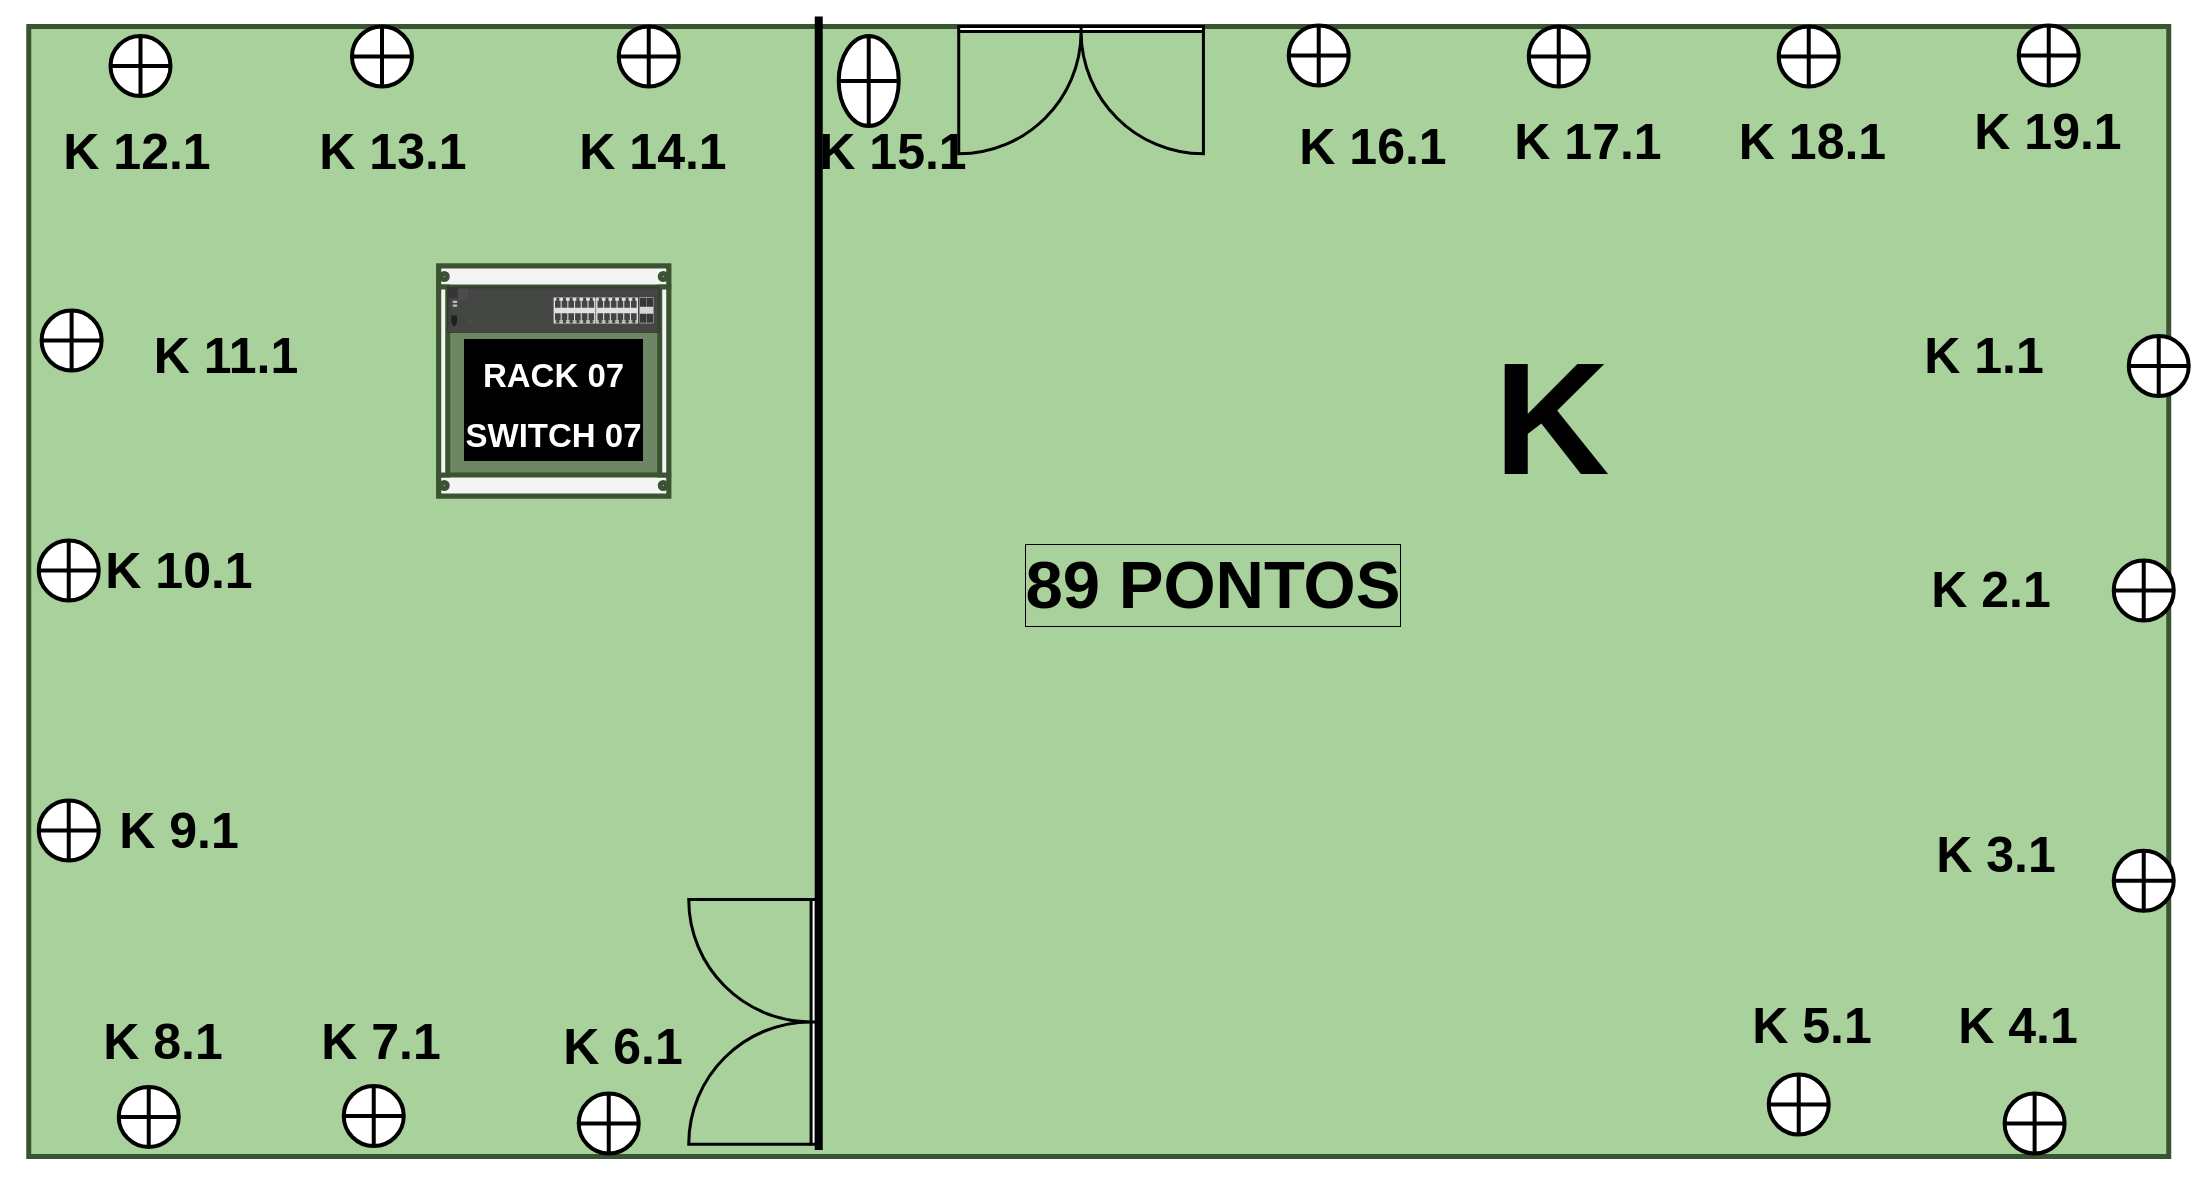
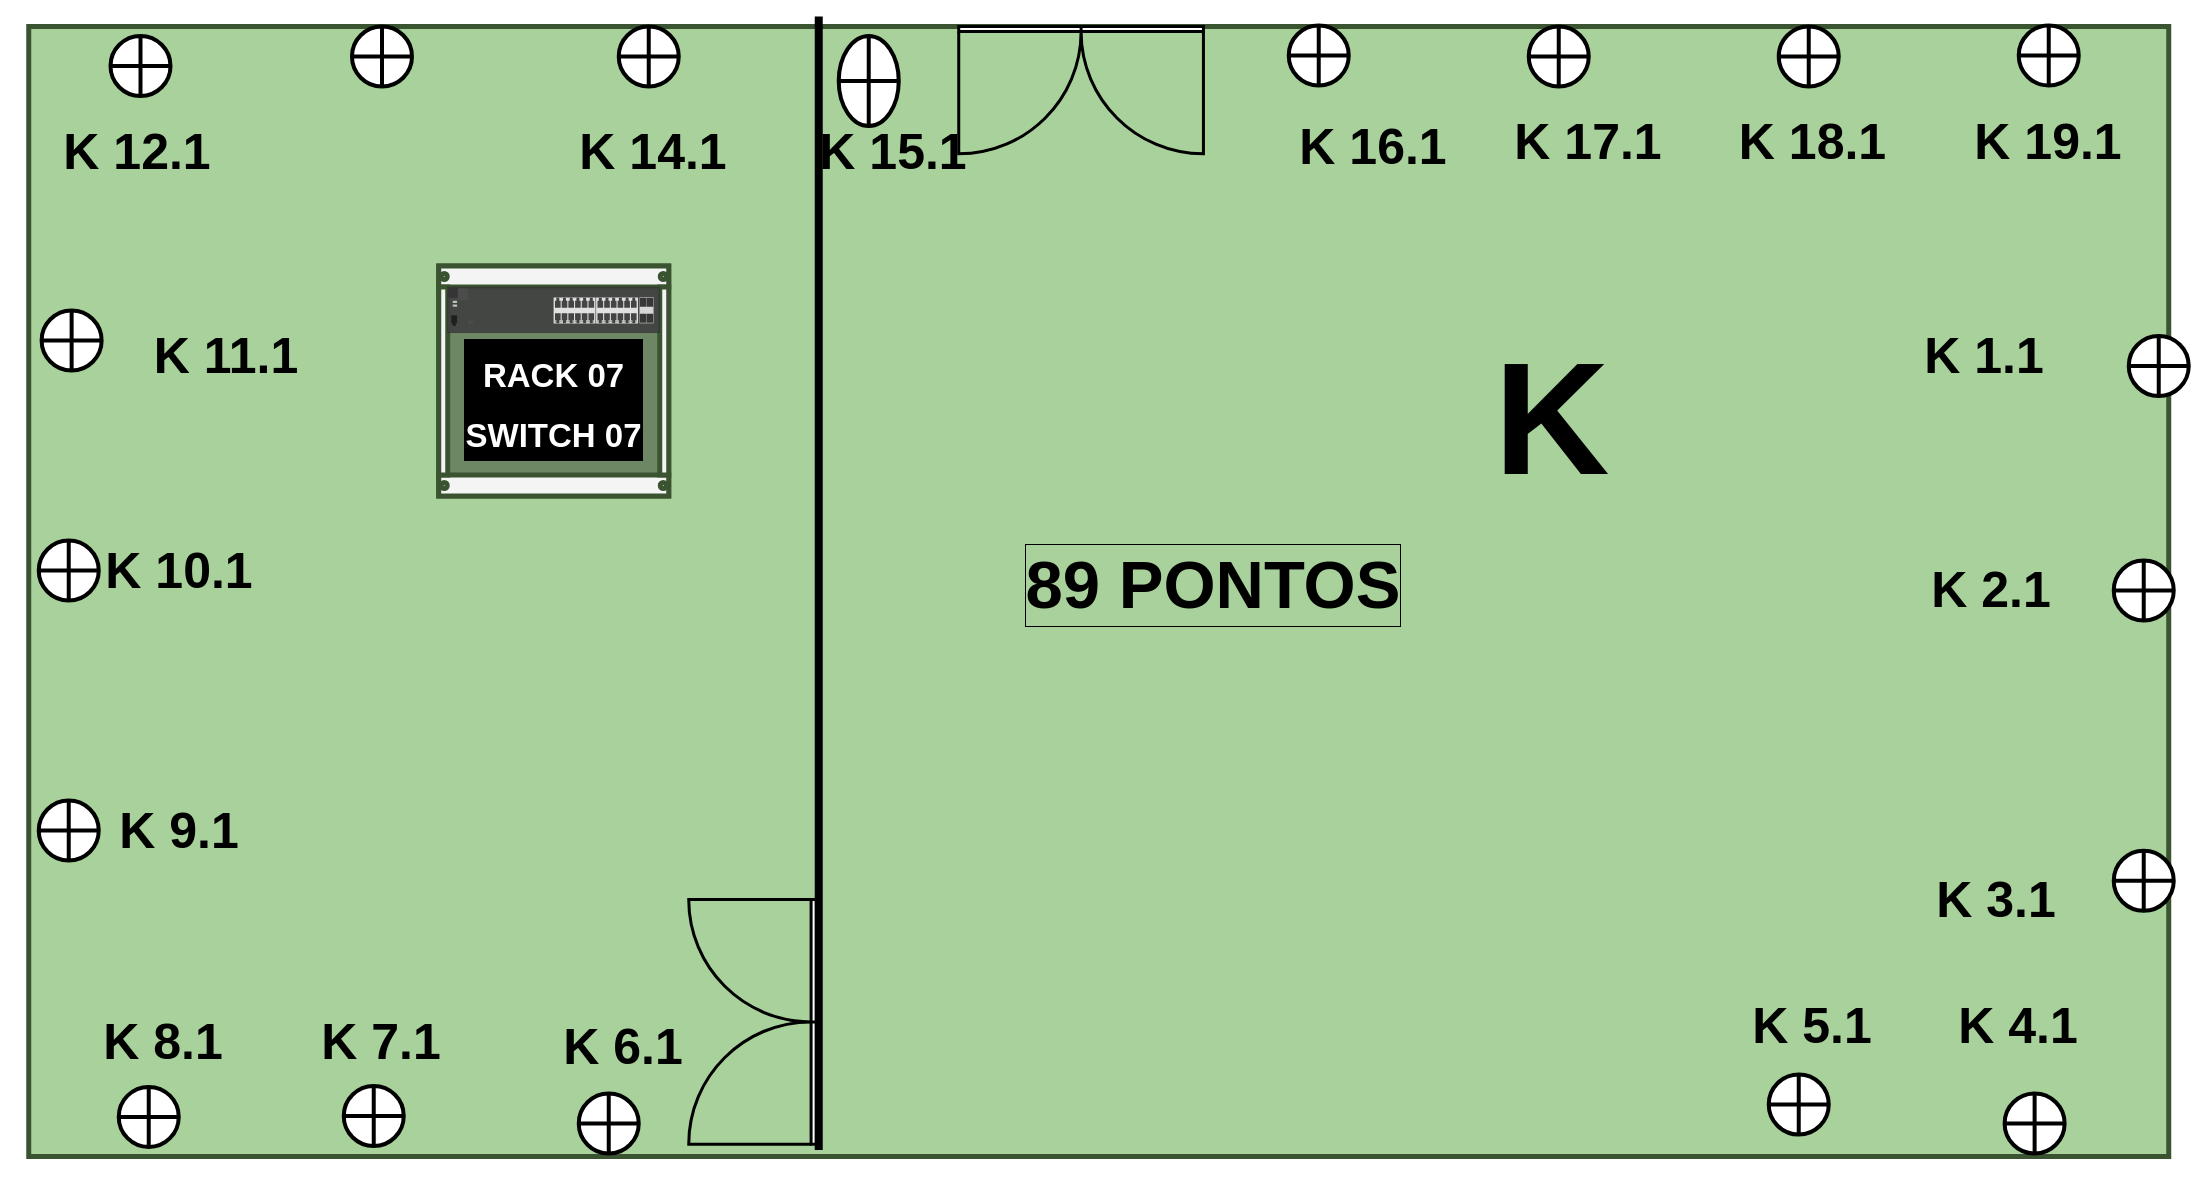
- <mxCell id="47" value="&lt;font style=&quot;font-size: 50px;&quot;&gt;K 19.1&lt;/font&gt;" style="text;html=1;strokeColor=none;fillColor=none;align=center;verticalAlign=middle;whiteSpace=wrap;rounded=0;strokeWidth=8;fontSize=30;fontStyle=1" vertex="1" parent="1"><mxGeometry x="1955.3" y="115.5" width="185.88" height="30" as="geometry" /></mxCell>
+ <mxCell id="47" value="&lt;font style=&quot;font-size: 50px;&quot;&gt;K 19.1&lt;/font&gt;" style="text;html=1;strokeColor=none;fillColor=none;align=center;verticalAlign=middle;whiteSpace=wrap;rounded=0;strokeWidth=8;fontSize=30;fontStyle=1" vertex="1" parent="1"><mxGeometry x="1955.3" y="125.5" width="185.88" height="30" as="geometry" /></mxCell>
- <mxCell id="41" value="&lt;font style=&quot;font-size: 50px;&quot;&gt;K 13.1&lt;/font&gt;" style="text;html=1;strokeColor=none;fillColor=none;align=center;verticalAlign=middle;whiteSpace=wrap;rounded=0;strokeWidth=8;fontSize=30;fontStyle=1" vertex="1" parent="1"><mxGeometry x="278.24" y="135.5" width="230" height="30" as="geometry" /></mxCell>
- <mxCell id="31" value="&lt;font style=&quot;font-size: 50px;&quot;&gt;K 3.1&lt;/font&gt;" style="text;html=1;strokeColor=none;fillColor=none;align=center;verticalAlign=middle;whiteSpace=wrap;rounded=0;strokeWidth=8;fontSize=30;fontStyle=1" vertex="1" parent="1"><mxGeometry x="1921.18" y="839" width="150" height="30" as="geometry" /></mxCell>
+ <mxCell id="31" value="&lt;font style=&quot;font-size: 50px;&quot;&gt;K 3.1&lt;/font&gt;" style="text;html=1;strokeColor=none;fillColor=none;align=center;verticalAlign=middle;whiteSpace=wrap;rounded=0;strokeWidth=8;fontSize=30;fontStyle=1" vertex="1" parent="1"><mxGeometry x="1921.18" y="884" width="150" height="30" as="geometry" /></mxCell>
